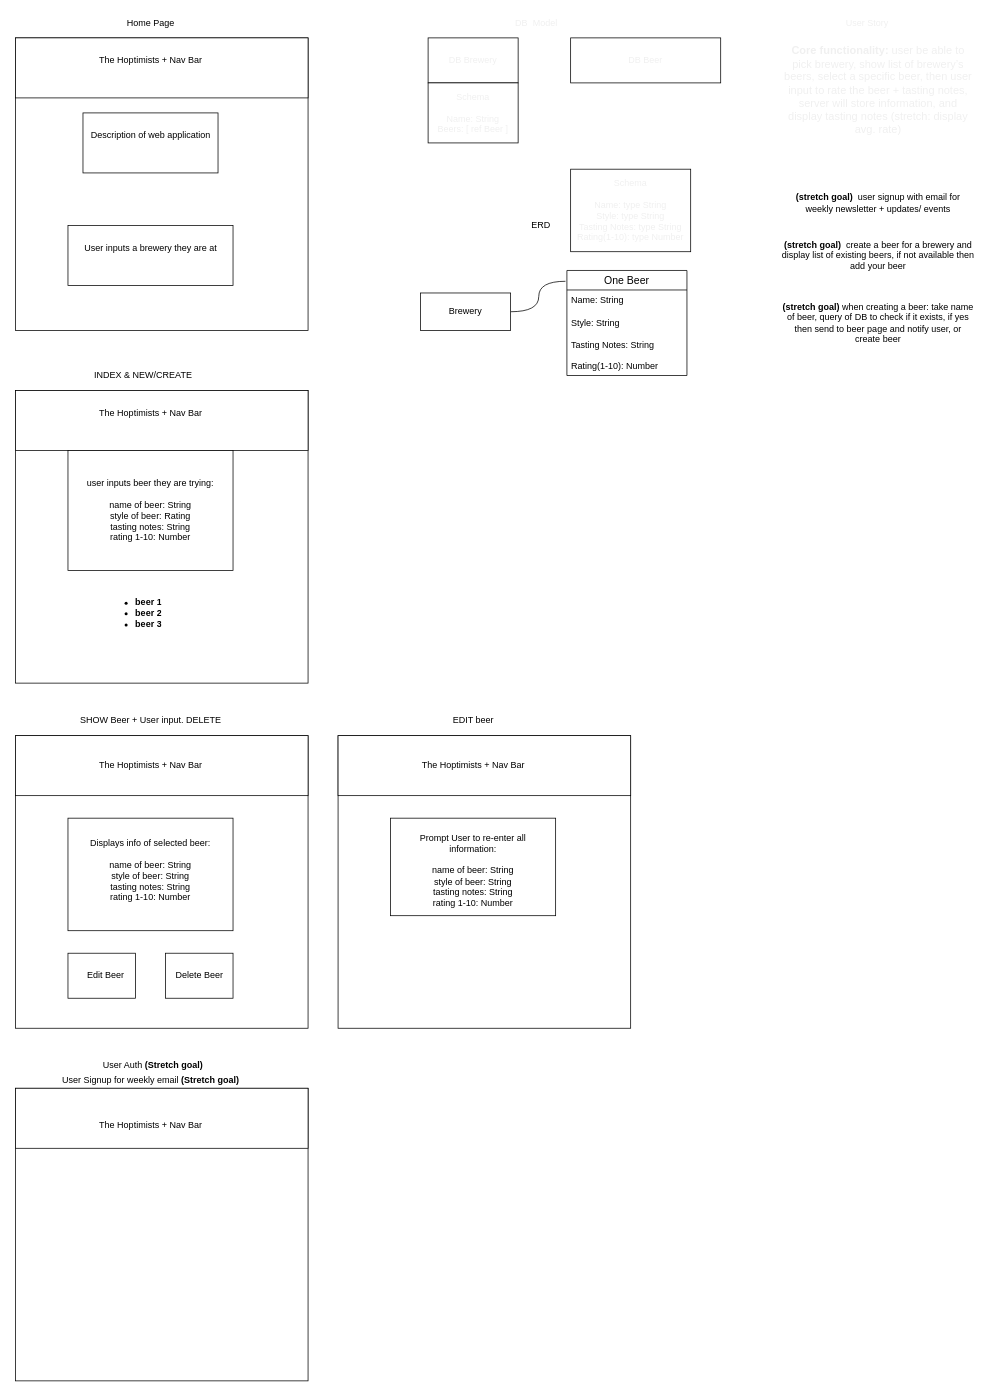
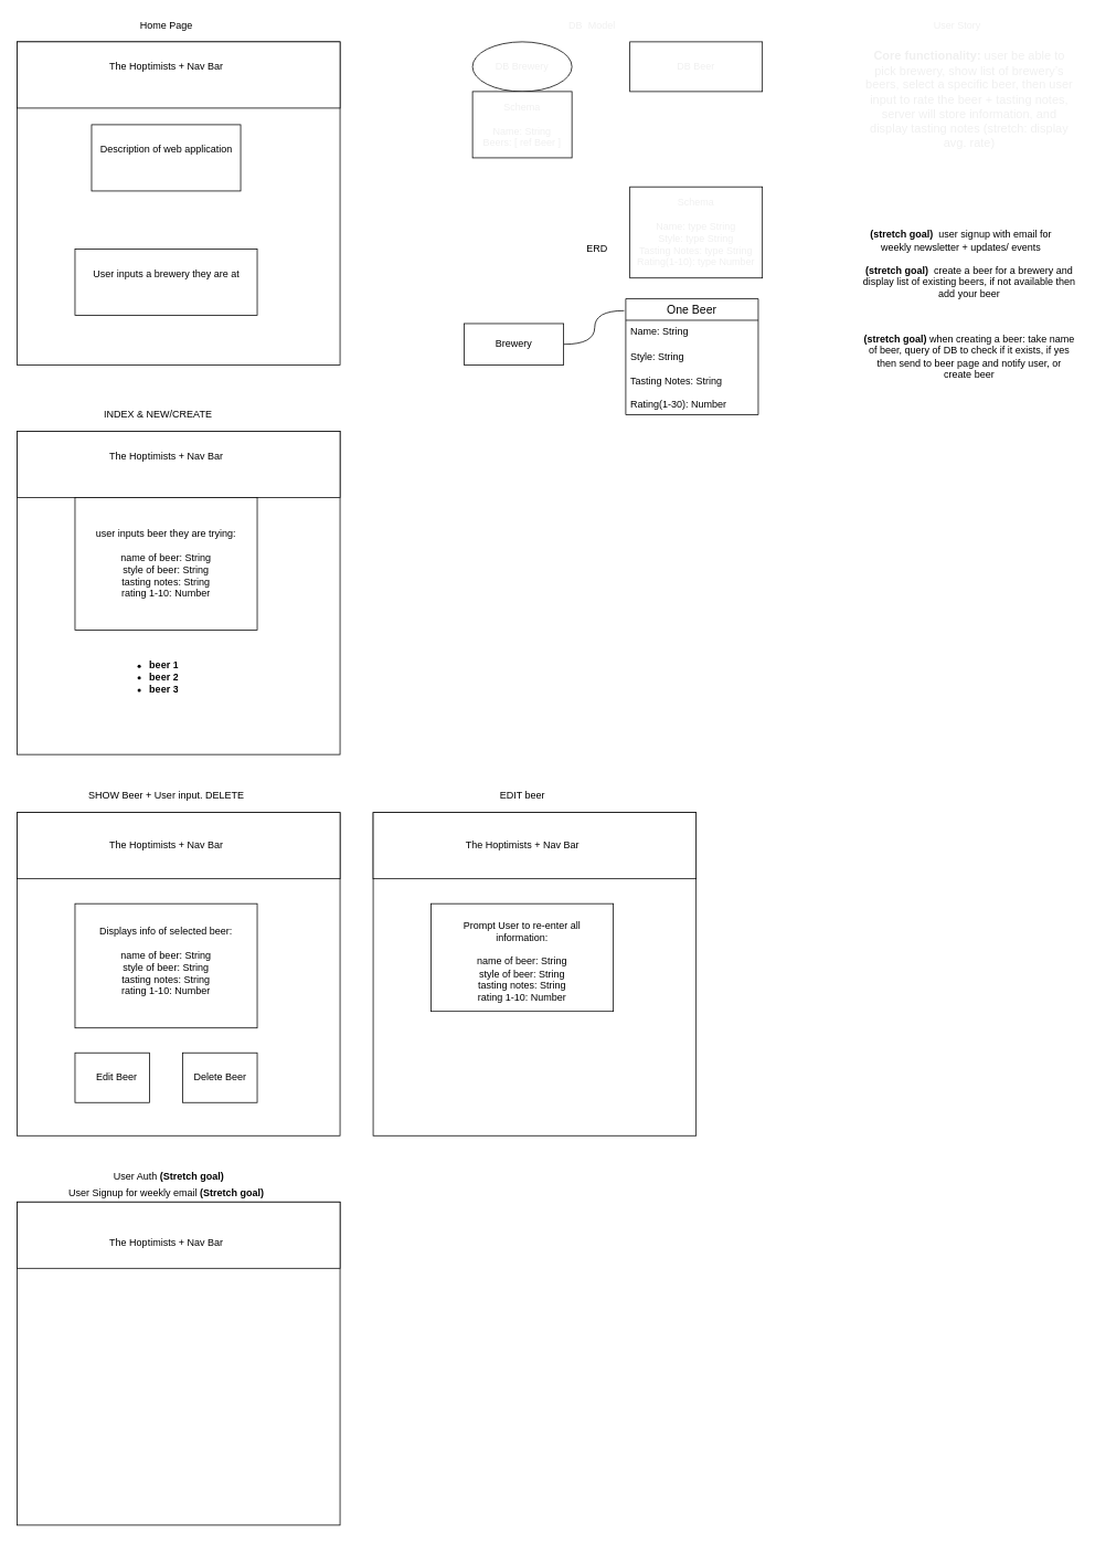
- <mxCell id="50" value="DB Brewery" style="rounded=0;whiteSpace=wrap;html=1;fontColor=#F0F0F0;" vertex="1" parent="1"><mxGeometry x="570" y="50" width="120" height="60" as="geometry" /></mxCell>
+ <mxCell id="50" value="DB Brewery" style="ellipse;whiteSpace=wrap;html=1;fontColor=#F0F0F0;" vertex="1" parent="1"><mxGeometry x="570" y="50" width="120" height="60" as="geometry" /></mxCell>
- <mxCell id="52" value="DB Beer" style="rounded=0;whiteSpace=wrap;html=1;fontColor=#F0F0F0;" vertex="1" parent="1"><mxGeometry x="760" y="50" width="200" height="60" as="geometry" /></mxCell>
+ <mxCell id="52" value="DB Beer" style="rounded=0;whiteSpace=wrap;html=1;fontColor=#F0F0F0;" vertex="1" parent="1"><mxGeometry x="760" y="50" width="160" height="60" as="geometry" /></mxCell>
- <mxCell id="54" value="&lt;b&gt;(stretch goal)&amp;nbsp;&lt;/b&gt;&amp;nbsp;user signup with email for weekly newsletter + updates/ events" style="text;html=1;strokeColor=none;fillColor=none;align=center;verticalAlign=middle;whiteSpace=wrap;rounded=0;" vertex="1" parent="1"><mxGeometry x="1040" y="260" width="260" height="20" as="geometry" /></mxCell>
+ <mxCell id="54" value="&lt;b&gt;(stretch goal)&amp;nbsp;&lt;/b&gt;&amp;nbsp;user signup with email for weekly newsletter + updates/ events" style="text;html=1;strokeColor=none;fillColor=none;align=center;verticalAlign=middle;whiteSpace=wrap;rounded=0;" vertex="1" parent="1"><mxGeometry x="1030" y="280" width="260" height="20" as="geometry" /></mxCell>
- <mxCell id="58" value="Tasting Notes: String&#10;&#10;Rating(1-10): Number" style="text;strokeColor=none;fillColor=none;spacingLeft=4;spacingRight=4;overflow=hidden;rotatable=0;points=[[0,0.5],[1,0.5]];portConstraint=eastwest;fontSize=12;" vertex="1" parent="55"><mxGeometry y="86" width="160" height="54" as="geometry" /></mxCell>
+ <mxCell id="58" value="Tasting Notes: String&#10;&#10;Rating(1-30): Number" style="text;strokeColor=none;fillColor=none;spacingLeft=4;spacingRight=4;overflow=hidden;rotatable=0;points=[[0,0.5],[1,0.5]];portConstraint=eastwest;fontSize=12;" vertex="1" parent="55"><mxGeometry y="86" width="160" height="54" as="geometry" /></mxCell>
- <mxCell id="26" value="user inputs beer they are trying:&lt;br&gt;&lt;br&gt;name of beer: String&lt;br&gt;style of beer: Rating&lt;br&gt;tasting notes: String&lt;br&gt;rating 1-10: Number" style="text;html=1;strokeColor=none;fillColor=none;align=center;verticalAlign=middle;whiteSpace=wrap;rounded=0;" vertex="1" parent="1"><mxGeometry x="100" y="670" width="200" height="20" as="geometry" /></mxCell>
+ <mxCell id="26" value="user inputs beer they are trying:&lt;br&gt;&lt;br&gt;name of beer: String&lt;br&gt;style of beer: String&lt;br&gt;tasting notes: String&lt;br&gt;rating 1-10: Number" style="text;html=1;strokeColor=none;fillColor=none;align=center;verticalAlign=middle;whiteSpace=wrap;rounded=0;" vertex="1" parent="1"><mxGeometry x="100" y="670" width="200" height="20" as="geometry" /></mxCell>
